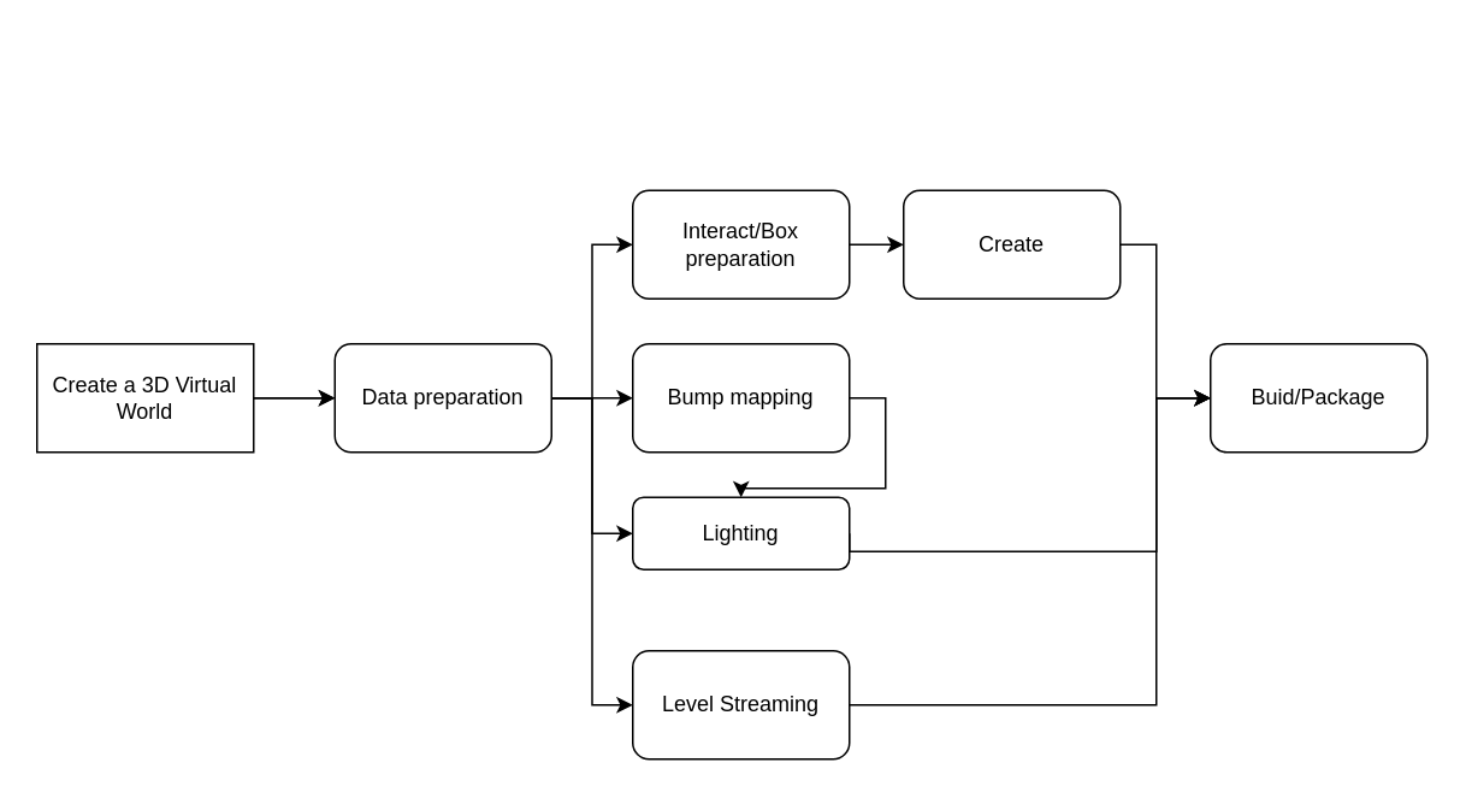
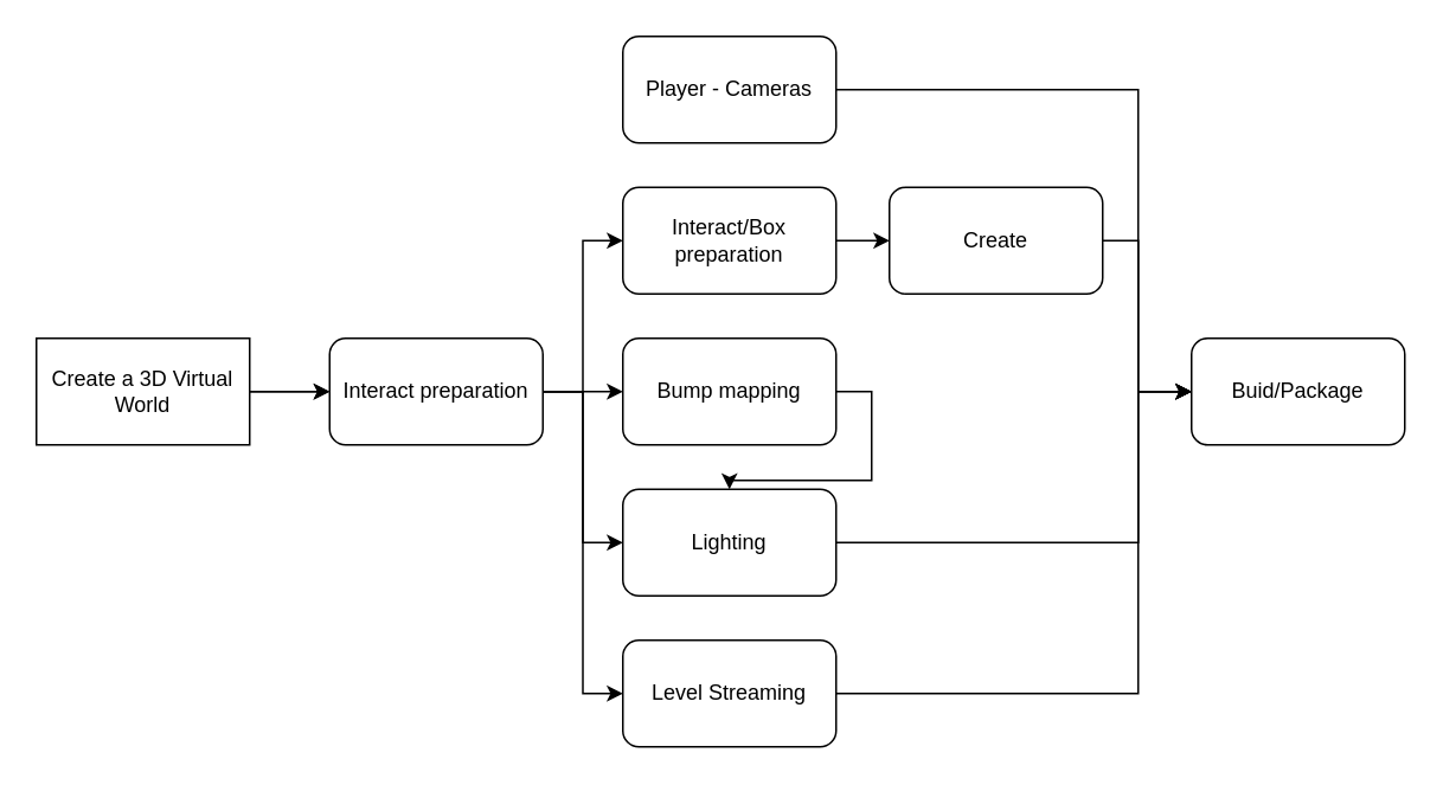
+ <mxCell id="5" value="Player - Cameras" style="rounded=1;whiteSpace=wrap;html=1;" vertex="1" parent="1"><mxGeometry x="350" y="20" width="120" height="60" as="geometry" /></mxCell>
+ <mxCell id="4" style="edgeStyle=orthogonalEdgeStyle;rounded=0;orthogonalLoop=1;jettySize=auto;html=1;exitX=1;exitY=0.5;exitDx=0;exitDy=0;entryX=0;entryY=0.5;entryDx=0;entryDy=0;" edge="1" parent="1" source="5" target="22"><mxGeometry relative="1" as="geometry"><Array as="points"><mxPoint x="640" y="50" /><mxPoint x="640" y="220" /></Array></mxGeometry></mxCell>
- <mxCell id="18" value="Data preparation" style="rounded=1;whiteSpace=wrap;html=1;" vertex="1" parent="1"><mxGeometry x="185" y="190" width="120" height="60" as="geometry" /></mxCell>
+ <mxCell id="18" value="Interact preparation" style="rounded=1;whiteSpace=wrap;html=1;" vertex="1" parent="1"><mxGeometry x="185" y="190" width="120" height="60" as="geometry" /></mxCell>
- <mxCell id="13" value="Lighting" style="rounded=1;whiteSpace=wrap;html=1;" vertex="1" parent="1"><mxGeometry x="350" y="275" width="120" height="40" as="geometry" /></mxCell>
+ <mxCell id="13" value="Lighting" style="rounded=1;whiteSpace=wrap;html=1;" vertex="1" parent="1"><mxGeometry x="350" y="275" width="120" height="60" as="geometry" /></mxCell>
